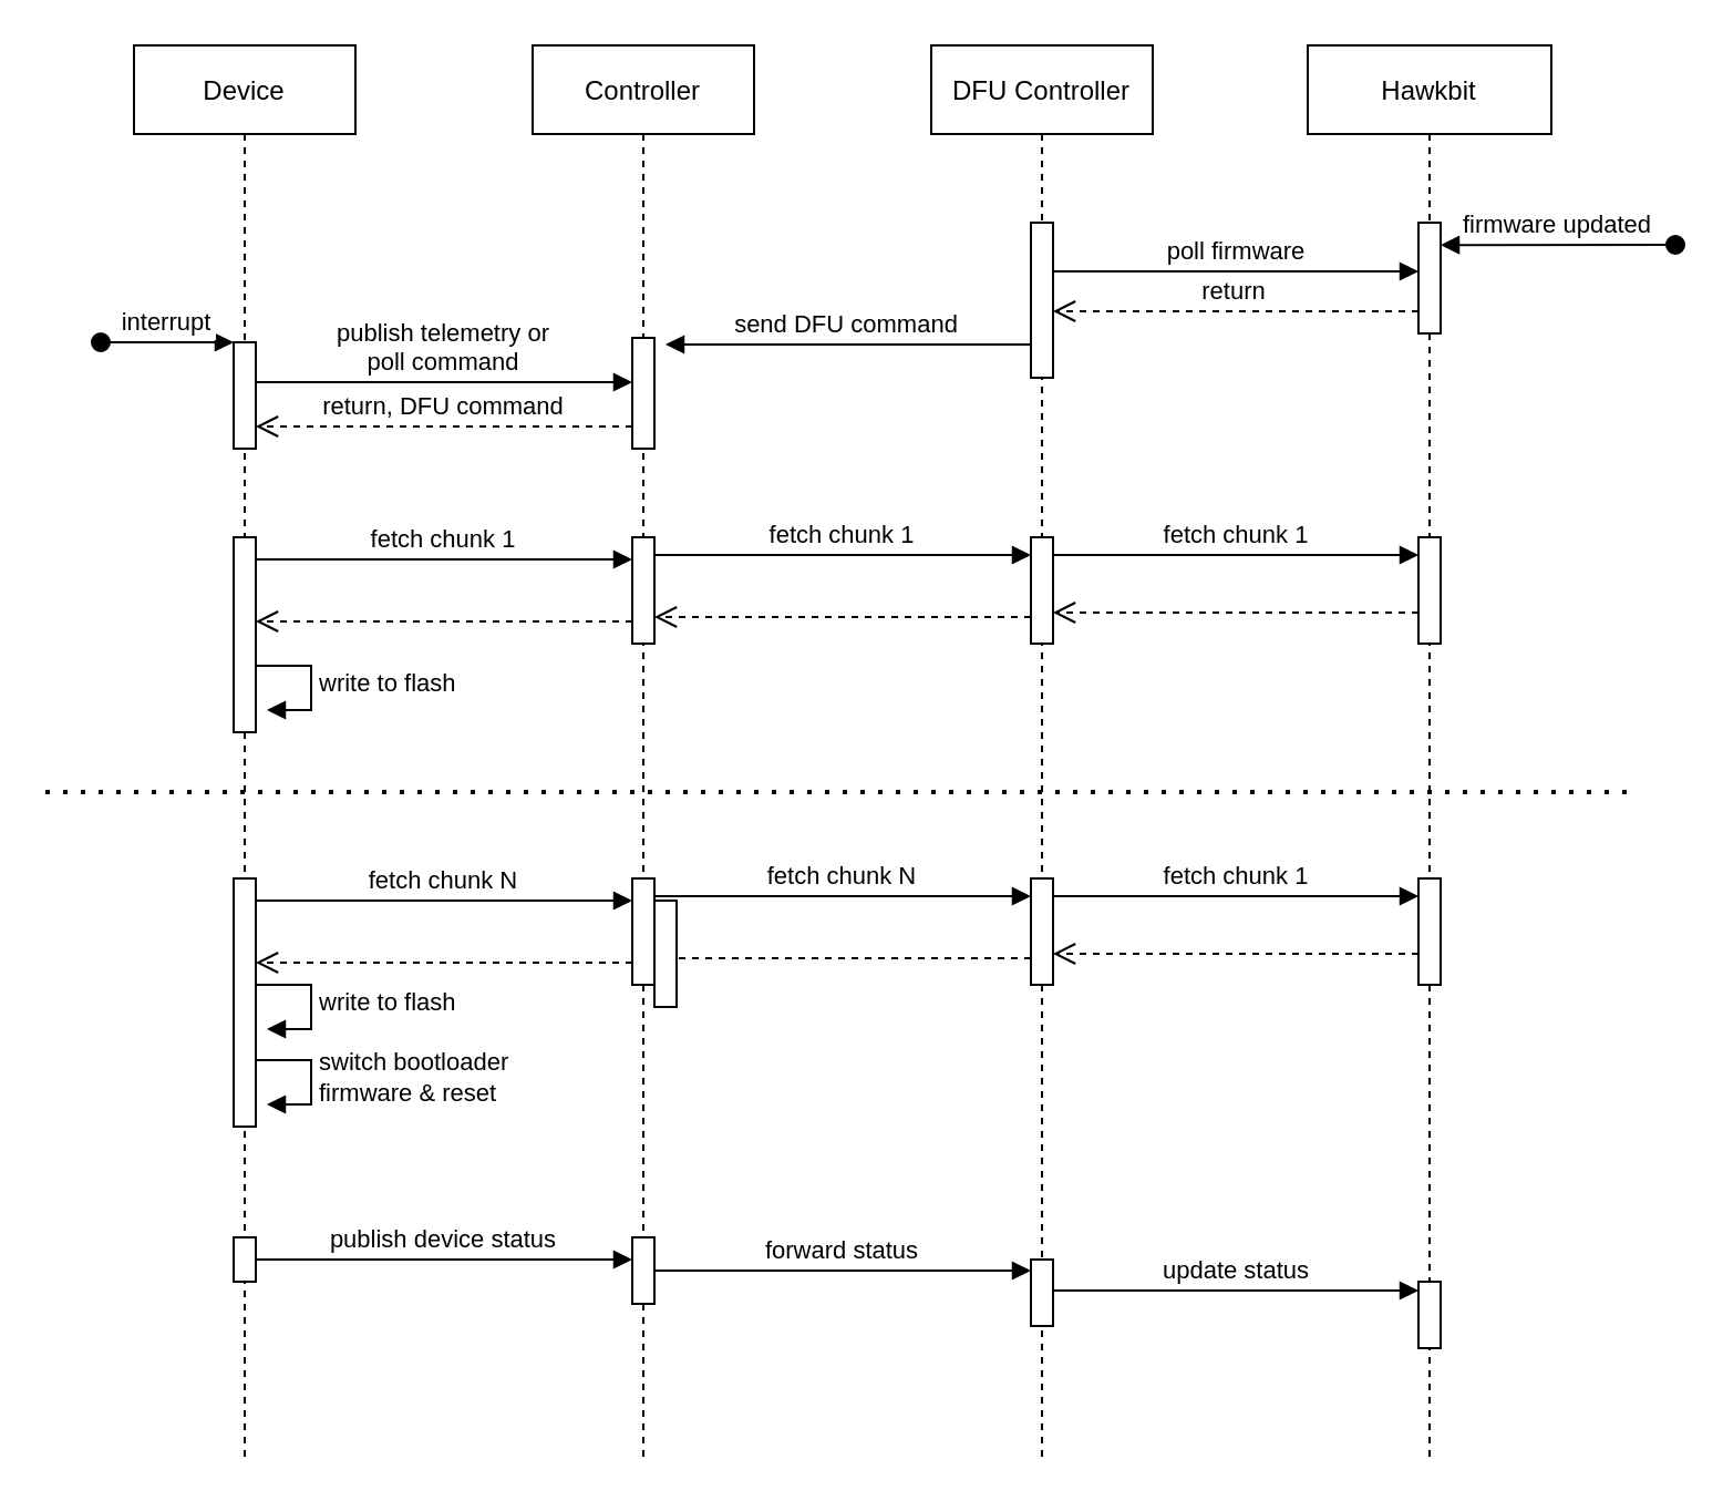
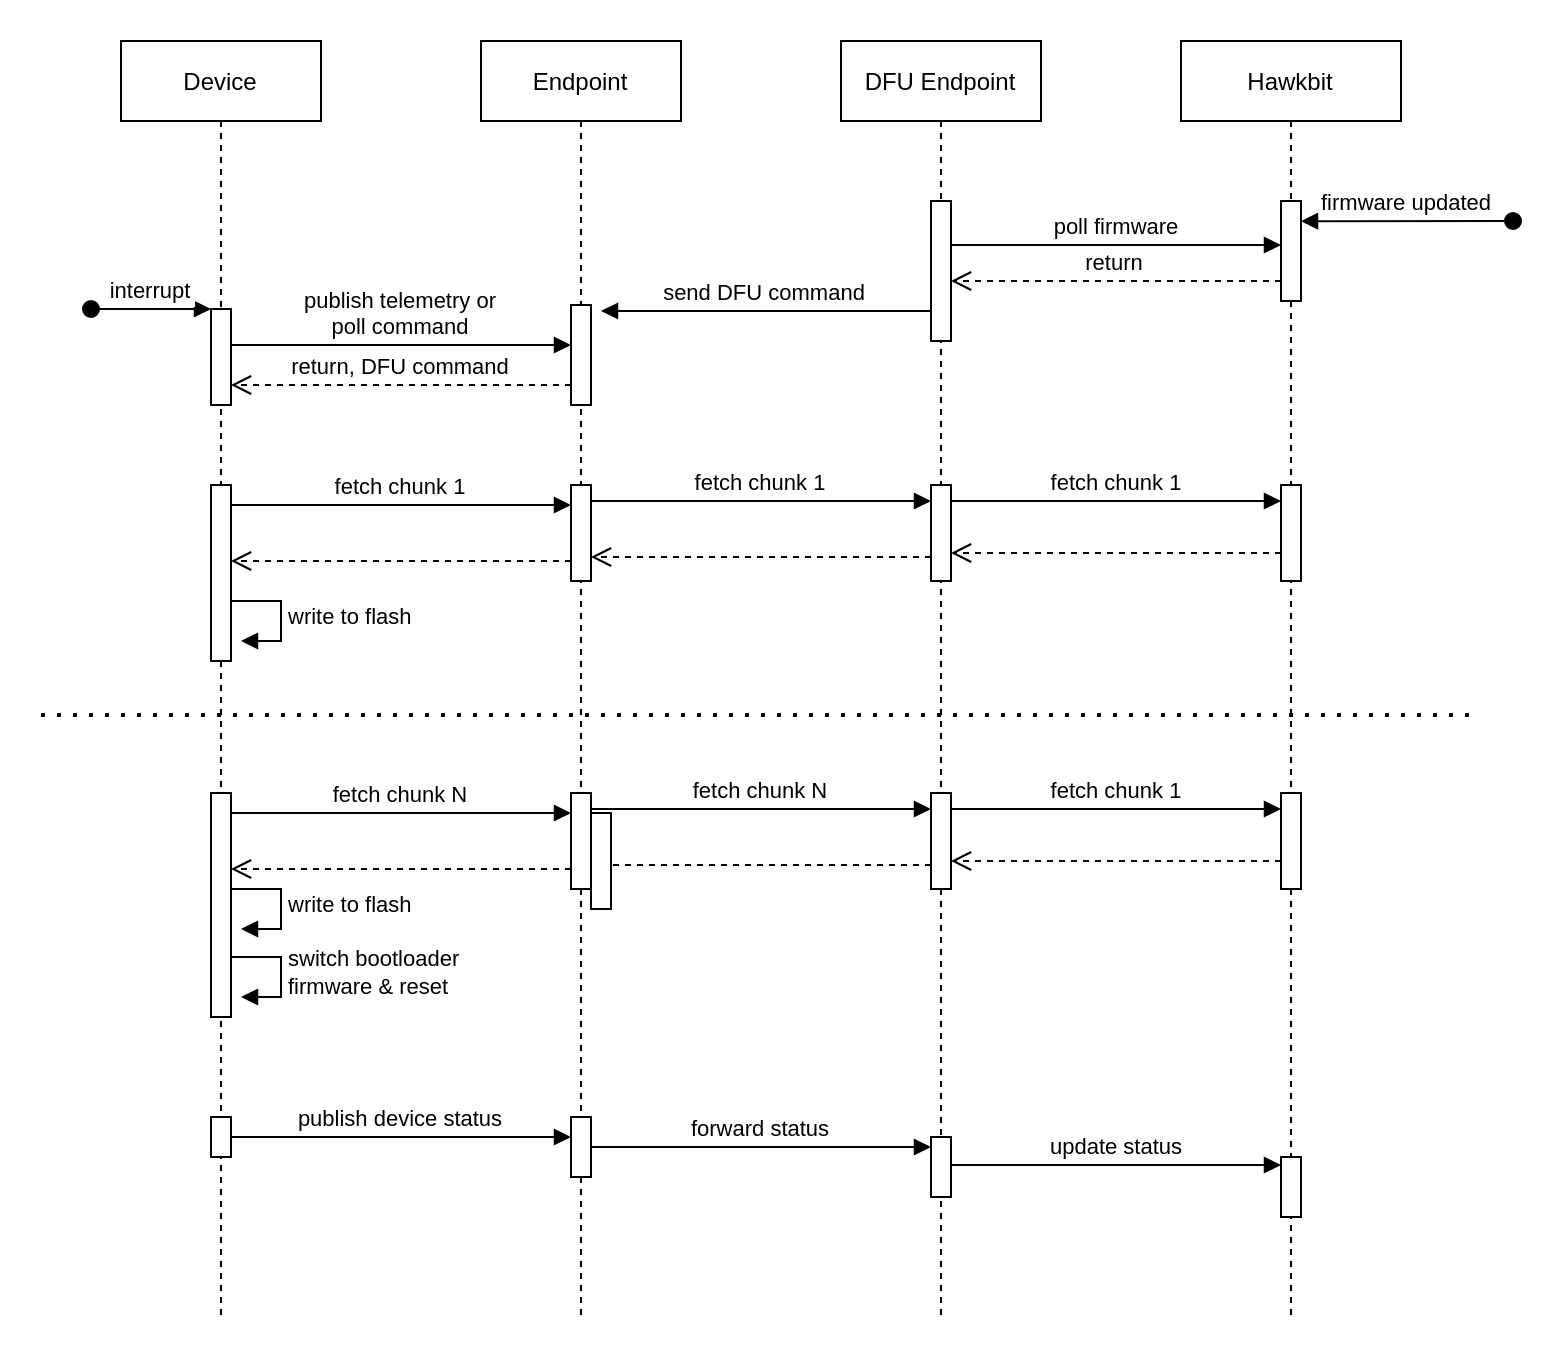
- <mxCell id="7" value="Controller" style="shape=umlLifeline;perimeter=lifelinePerimeter;container=1;collapsible=0;recursiveResize=0;rounded=0;shadow=0;strokeWidth=1;" parent="1" vertex="1"><mxGeometry x="240" y="20" width="100" height="640" as="geometry" /></mxCell>
+ <mxCell id="7" value="Endpoint" style="shape=umlLifeline;perimeter=lifelinePerimeter;container=1;collapsible=0;recursiveResize=0;rounded=0;shadow=0;strokeWidth=1;" parent="1" vertex="1"><mxGeometry x="240" y="20" width="100" height="640" as="geometry" /></mxCell>
- <mxCell id="11" value="DFU Controller" style="shape=umlLifeline;perimeter=lifelinePerimeter;container=1;collapsible=0;recursiveResize=0;rounded=0;shadow=0;strokeWidth=1;" vertex="1" parent="1"><mxGeometry x="420" y="20" width="100" height="640" as="geometry" /></mxCell>
+ <mxCell id="11" value="DFU Endpoint" style="shape=umlLifeline;perimeter=lifelinePerimeter;container=1;collapsible=0;recursiveResize=0;rounded=0;shadow=0;strokeWidth=1;" vertex="1" parent="1"><mxGeometry x="420" y="20" width="100" height="640" as="geometry" /></mxCell>
